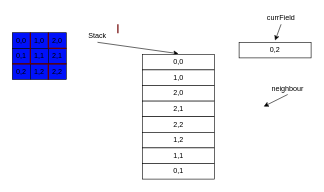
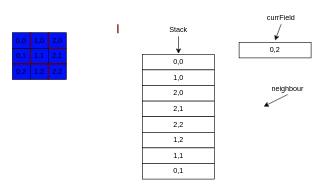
- <mxCell id="2" value="Stack" style="text;html=1;strokeColor=none;fillColor=none;align=center;verticalAlign=middle;whiteSpace=wrap;rounded=0;" vertex="1" parent="1"><mxGeometry x="142" y="50" width="40" height="20" as="geometry" /></mxCell>
+ <mxCell id="2" value="Stack" style="text;html=1;strokeColor=none;fillColor=none;align=center;verticalAlign=middle;whiteSpace=wrap;rounded=0;" vertex="1" parent="1"><mxGeometry x="277" y="40" width="40" height="20" as="geometry" /></mxCell>
